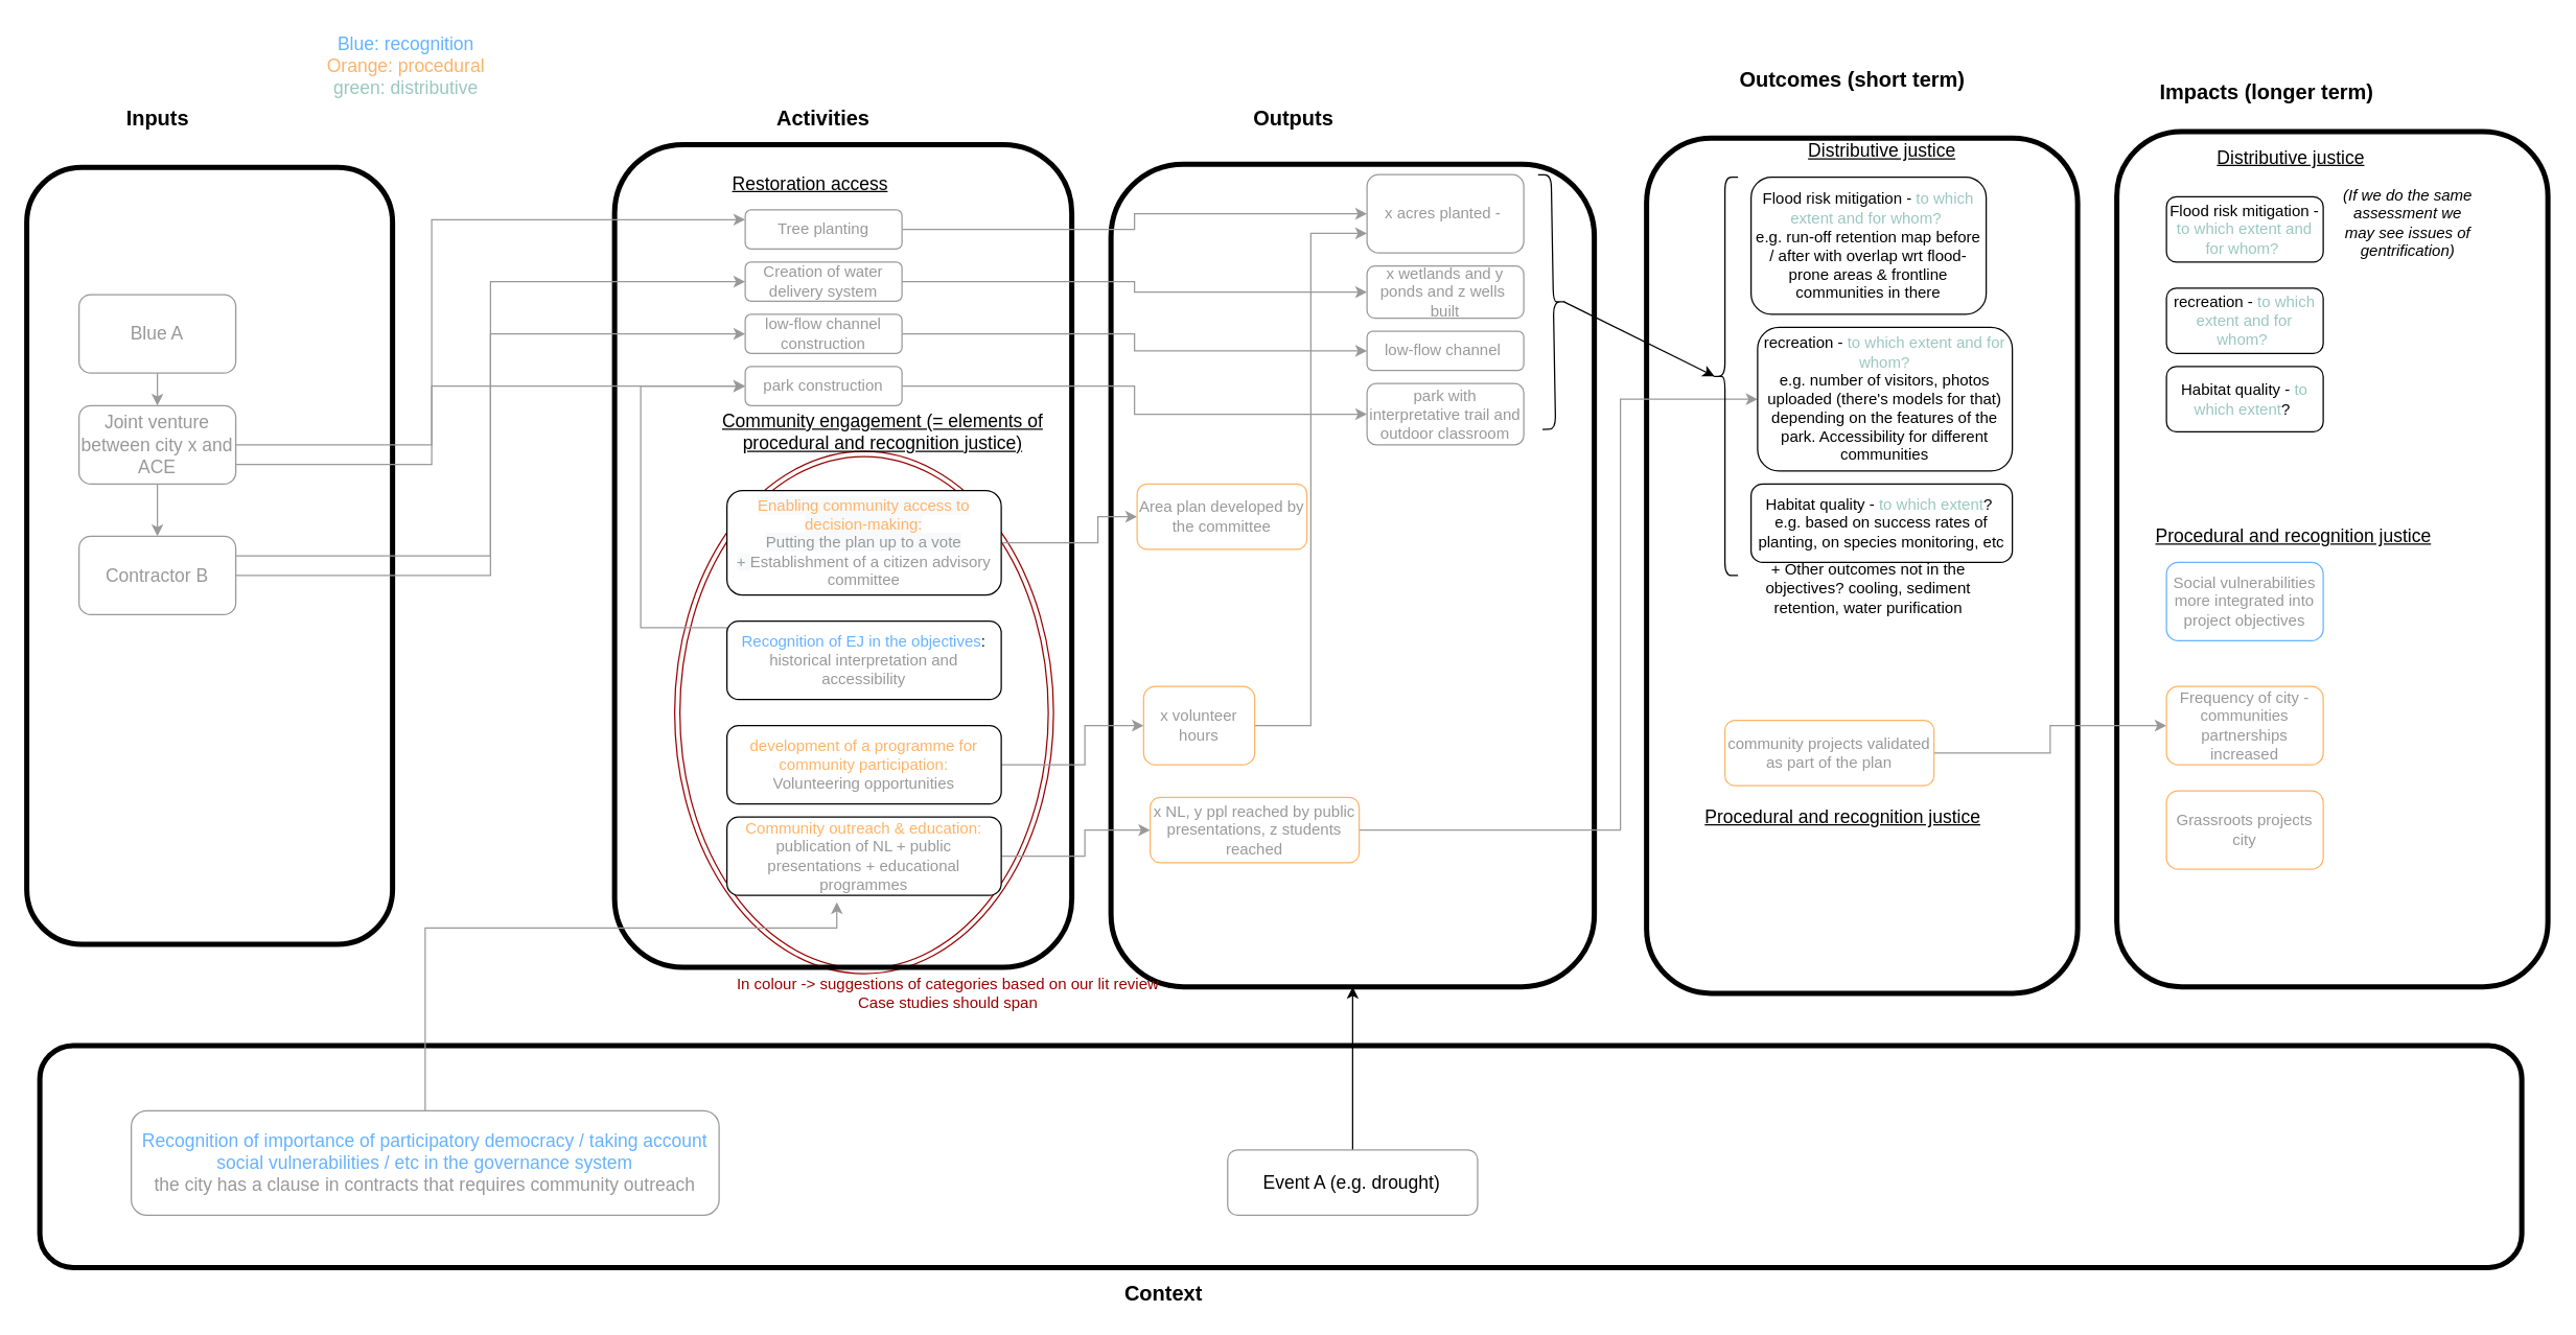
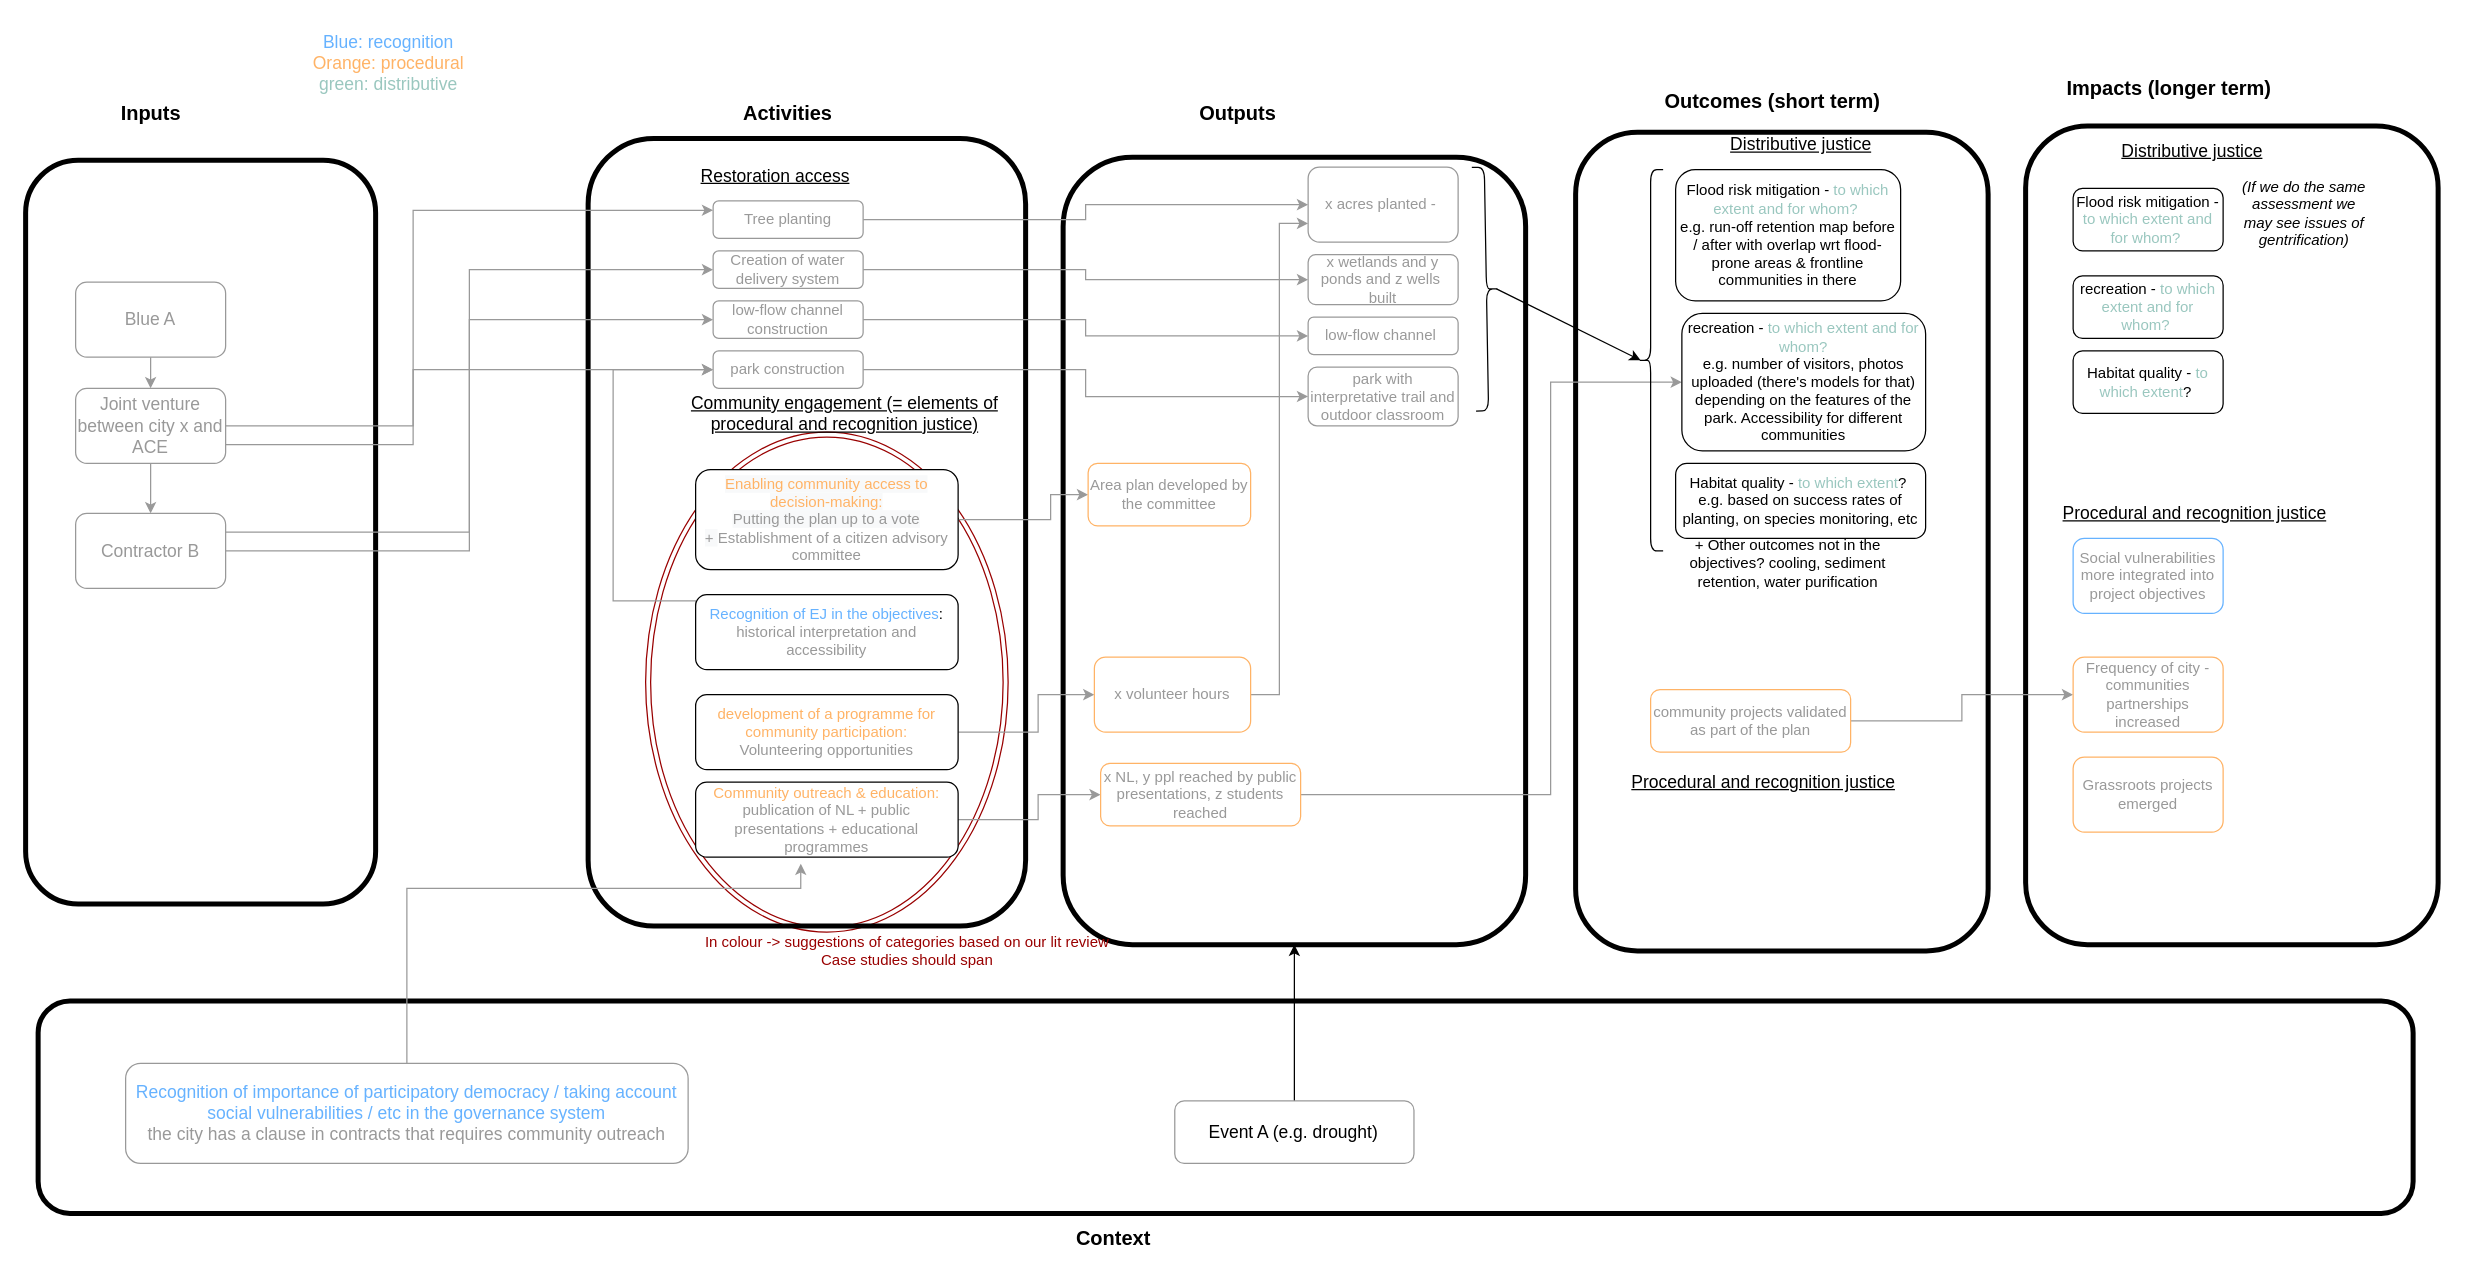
- <mxCell id="38" value="Outcomes (short term)&amp;nbsp;" style="text;html=1;strokeColor=none;fillColor=none;align=center;verticalAlign=middle;whiteSpace=wrap;rounded=0;fontSize=16;fontStyle=1" parent="1" vertex="1"><mxGeometry x="1330" y="50" width="180" height="20" as="geometry" /></mxCell>
+ <mxCell id="38" value="Outcomes (short term)&amp;nbsp;" style="text;html=1;strokeColor=none;fillColor=none;align=center;verticalAlign=middle;whiteSpace=wrap;rounded=0;fontSize=16;fontStyle=1" parent="1" vertex="1"><mxGeometry x="1330" y="70" width="180" height="20" as="geometry" /></mxCell>
- <mxCell id="37" value="&lt;font&gt;x volunteer hours&lt;/font&gt;" style="rounded=1;whiteSpace=wrap;html=1;strokeColor=#FFB366;fontColor=#999999;" parent="1" vertex="1"><mxGeometry x="875" y="525" width="85" height="60" as="geometry" /></mxCell>
+ <mxCell id="37" value="&lt;font&gt;x volunteer hours&lt;/font&gt;" style="rounded=1;whiteSpace=wrap;html=1;strokeColor=#FFB366;fontColor=#999999;" parent="1" vertex="1"><mxGeometry x="875" y="525" width="125" height="60" as="geometry" /></mxCell>
- <mxCell id="58" value="&lt;font&gt;Grassroots projects city&lt;/font&gt;" style="rounded=1;whiteSpace=wrap;html=1;fontColor=#999999;strokeColor=#FFB366;" parent="1" vertex="1"><mxGeometry x="1658" y="605" width="120" height="60" as="geometry" /></mxCell>
+ <mxCell id="58" value="&lt;font&gt;Grassroots projects emerged&lt;/font&gt;" style="rounded=1;whiteSpace=wrap;html=1;fontColor=#999999;strokeColor=#FFB366;" parent="1" vertex="1"><mxGeometry x="1658" y="605" width="120" height="60" as="geometry" /></mxCell>
